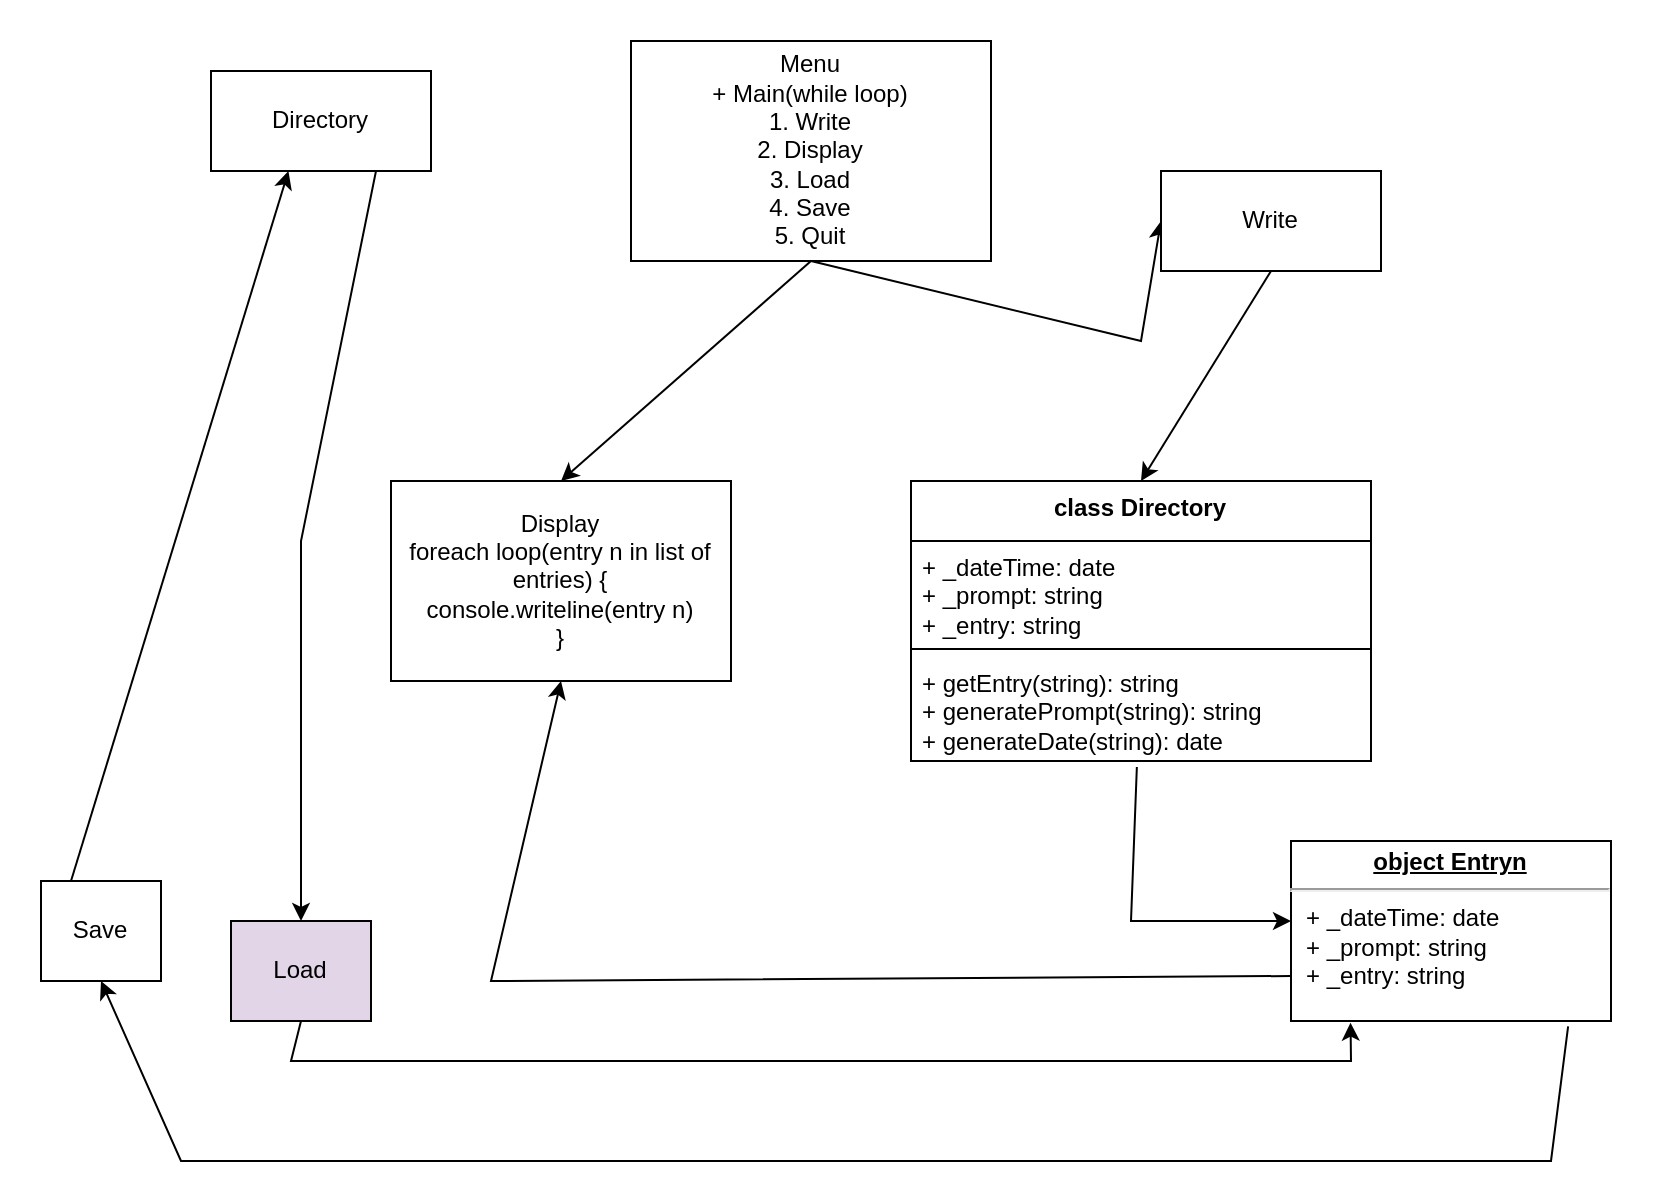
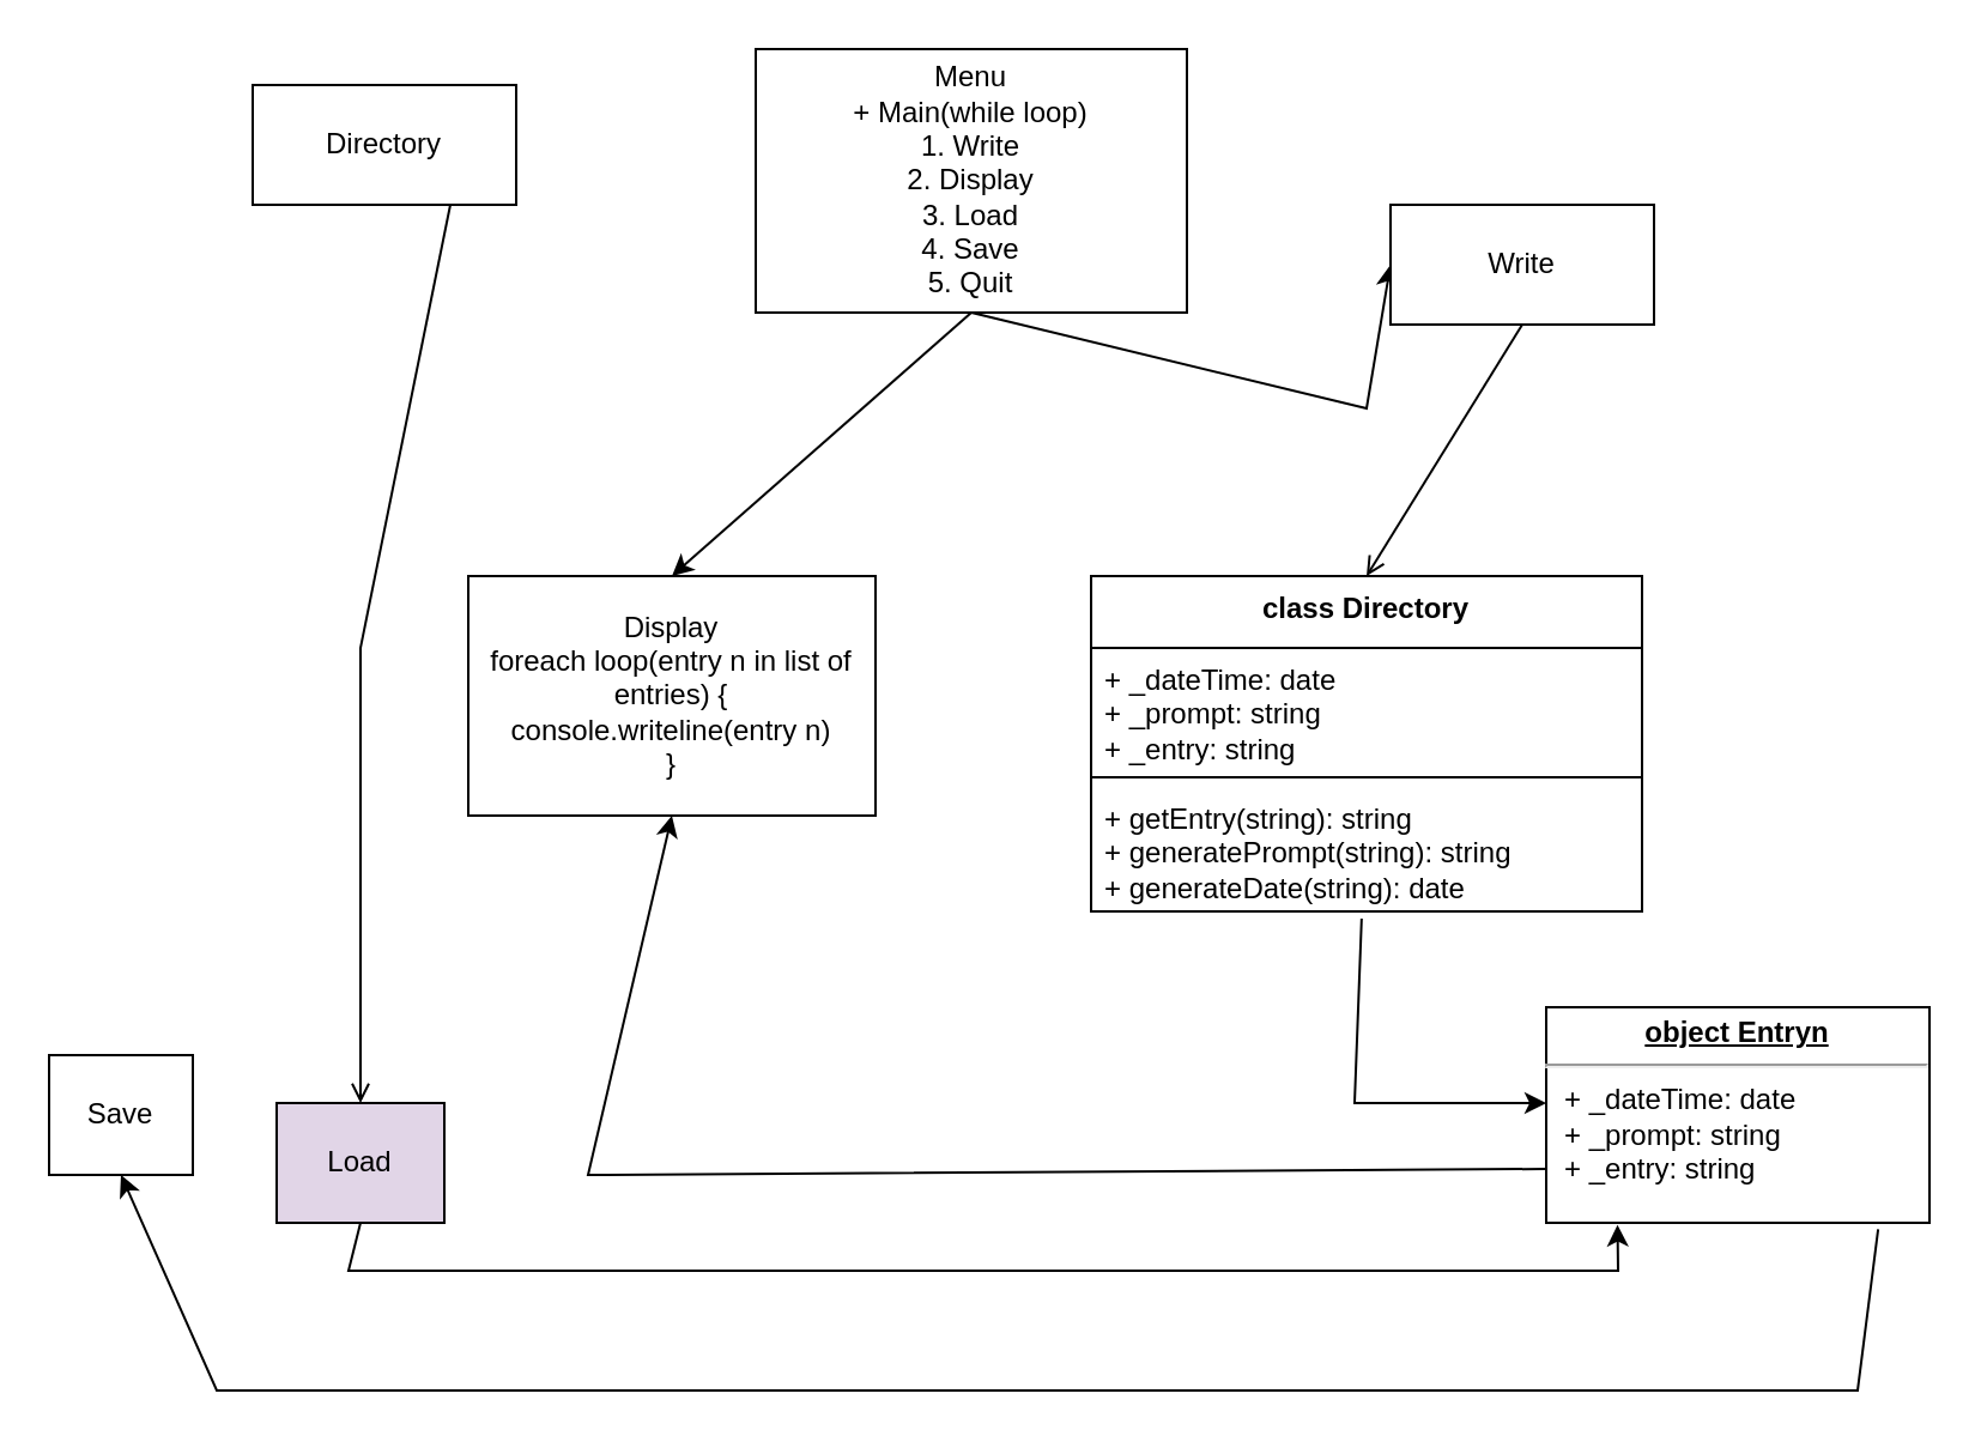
- <mxCell id="11" value="" style="endArrow=classic;html=1;rounded=0;entryX=0.5;entryY=0;entryDx=0;entryDy=0;exitX=0.5;exitY=1;exitDx=0;exitDy=0;" edge="1" parent="1" source="10" target="2"><mxGeometry width="50" height="50" relative="1" as="geometry"><mxPoint x="545" y="350" as="sourcePoint" /><mxPoint x="595" y="300" as="targetPoint" /></mxGeometry></mxCell>
+ <mxCell id="11" value="" style="endArrow=open;html=1;rounded=0;entryX=0.5;entryY=0;entryDx=0;entryDy=0;exitX=0.5;exitY=1;exitDx=0;exitDy=0;" edge="1" parent="1" source="10" target="2"><mxGeometry width="50" height="50" relative="1" as="geometry"><mxPoint x="545" y="350" as="sourcePoint" /><mxPoint x="595" y="300" as="targetPoint" /></mxGeometry></mxCell>
- <mxCell id="18" value="" style="endArrow=classic;html=1;rounded=0;entryX=0.352;entryY=1.001;entryDx=0;entryDy=0;exitX=0.25;exitY=0;exitDx=0;exitDy=0;entryPerimeter=0;" edge="1" parent="1" source="17" target="15"><mxGeometry width="50" height="50" relative="1" as="geometry"><mxPoint x="355" y="320" as="sourcePoint" /><mxPoint x="405" y="270" as="targetPoint" /></mxGeometry></mxCell>
- <mxCell id="20" value="" style="endArrow=classic;html=1;rounded=0;exitX=0.75;exitY=1;exitDx=0;exitDy=0;entryX=0.5;entryY=0;entryDx=0;entryDy=0;" edge="1" parent="1" source="15" target="19"><mxGeometry width="50" height="50" relative="1" as="geometry"><mxPoint x="165" y="130" as="sourcePoint" /><mxPoint x="125" y="400" as="targetPoint" /><Array as="points"><mxPoint x="150" y="270" /></Array></mxGeometry></mxCell>
+ <mxCell id="20" value="" style="endArrow=open;html=1;rounded=0;exitX=0.75;exitY=1;exitDx=0;exitDy=0;entryX=0.5;entryY=0;entryDx=0;entryDy=0;" edge="1" parent="1" source="15" target="19"><mxGeometry width="50" height="50" relative="1" as="geometry"><mxPoint x="165" y="130" as="sourcePoint" /><mxPoint x="125" y="400" as="targetPoint" /><Array as="points"><mxPoint x="150" y="270" /></Array></mxGeometry></mxCell>
